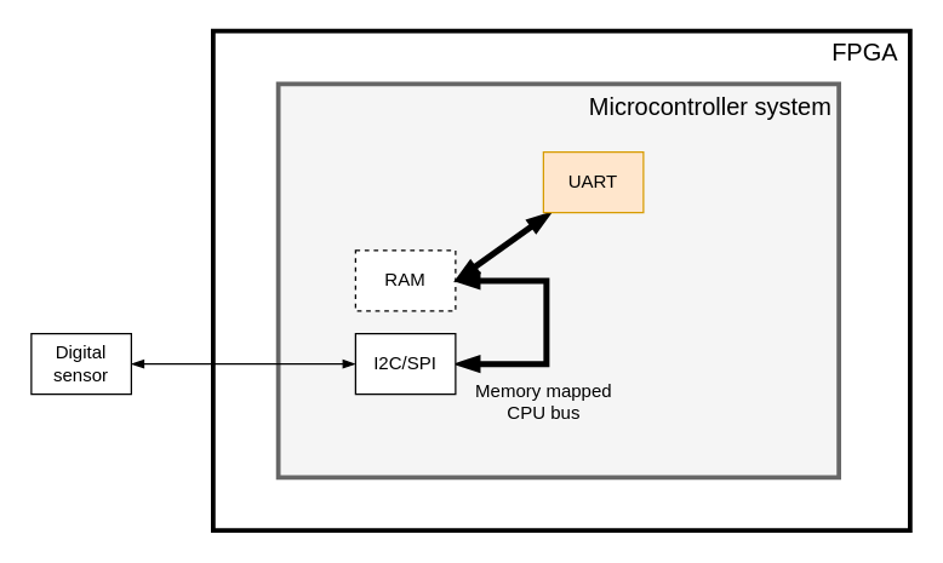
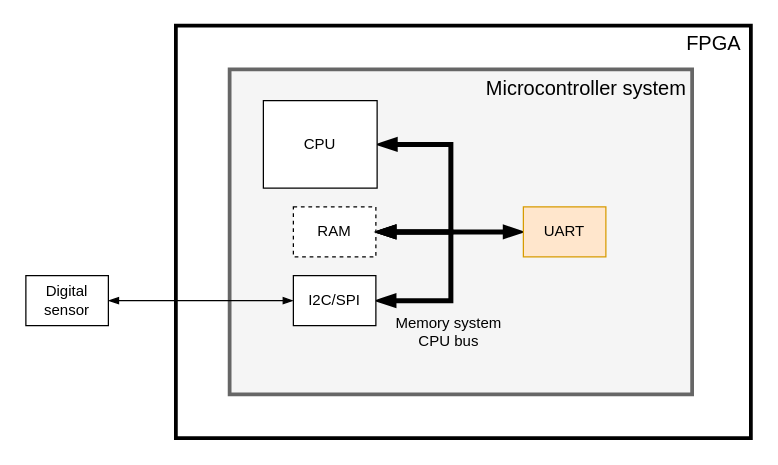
+ <mxCell id="5" value="CPU" style="rounded=0;whiteSpace=wrap;html=1;" parent="1" vertex="1"><mxGeometry x="210" y="80" width="91" height="70" as="geometry" /></mxCell>
- <mxCell id="11" value="UART" style="rounded=0;whiteSpace=wrap;html=1;fillColor=#ffe6cc;strokeColor=#d79b00;" parent="1" vertex="1"><mxGeometry x="358" y="100" width="66" height="40" as="geometry" /></mxCell>
+ <mxCell id="11" value="UART" style="rounded=0;whiteSpace=wrap;html=1;fillColor=#ffe6cc;strokeColor=#d79b00;" parent="1" vertex="1"><mxGeometry x="418" y="165" width="66" height="40" as="geometry" /></mxCell>
+ <mxCell id="4" style="edgeStyle=none;html=1;rounded=0;startArrow=blockThin;startFill=1;endArrow=blockThin;endFill=1;strokeWidth=4;entryX=1;entryY=0.5;entryDx=0;entryDy=0;exitX=1;exitY=0.5;exitDx=0;exitDy=0;" parent="1" source="5" target="7" edge="1"><mxGeometry relative="1" as="geometry"><mxPoint x="310" y="130" as="sourcePoint" /><mxPoint x="320" y="185" as="targetPoint" /><Array as="points"><mxPoint x="360" y="115" /><mxPoint x="360" y="185" /></Array></mxGeometry></mxCell>
- <mxCell id="15" value="Memory mapped&lt;br&gt;CPU bus" style="text;html=1;resizable=0;autosize=1;align=center;verticalAlign=middle;points=[];fillColor=none;strokeColor=none;rounded=0;" parent="1" vertex="1"><mxGeometry x="303" y="250" width="110" height="30" as="geometry" /></mxCell>
+ <mxCell id="15" value="Memory system&lt;br&gt;CPU bus" style="text;html=1;resizable=0;autosize=1;align=center;verticalAlign=middle;points=[];fillColor=none;strokeColor=none;rounded=0;" parent="1" vertex="1"><mxGeometry x="303" y="250" width="110" height="30" as="geometry" /></mxCell>
